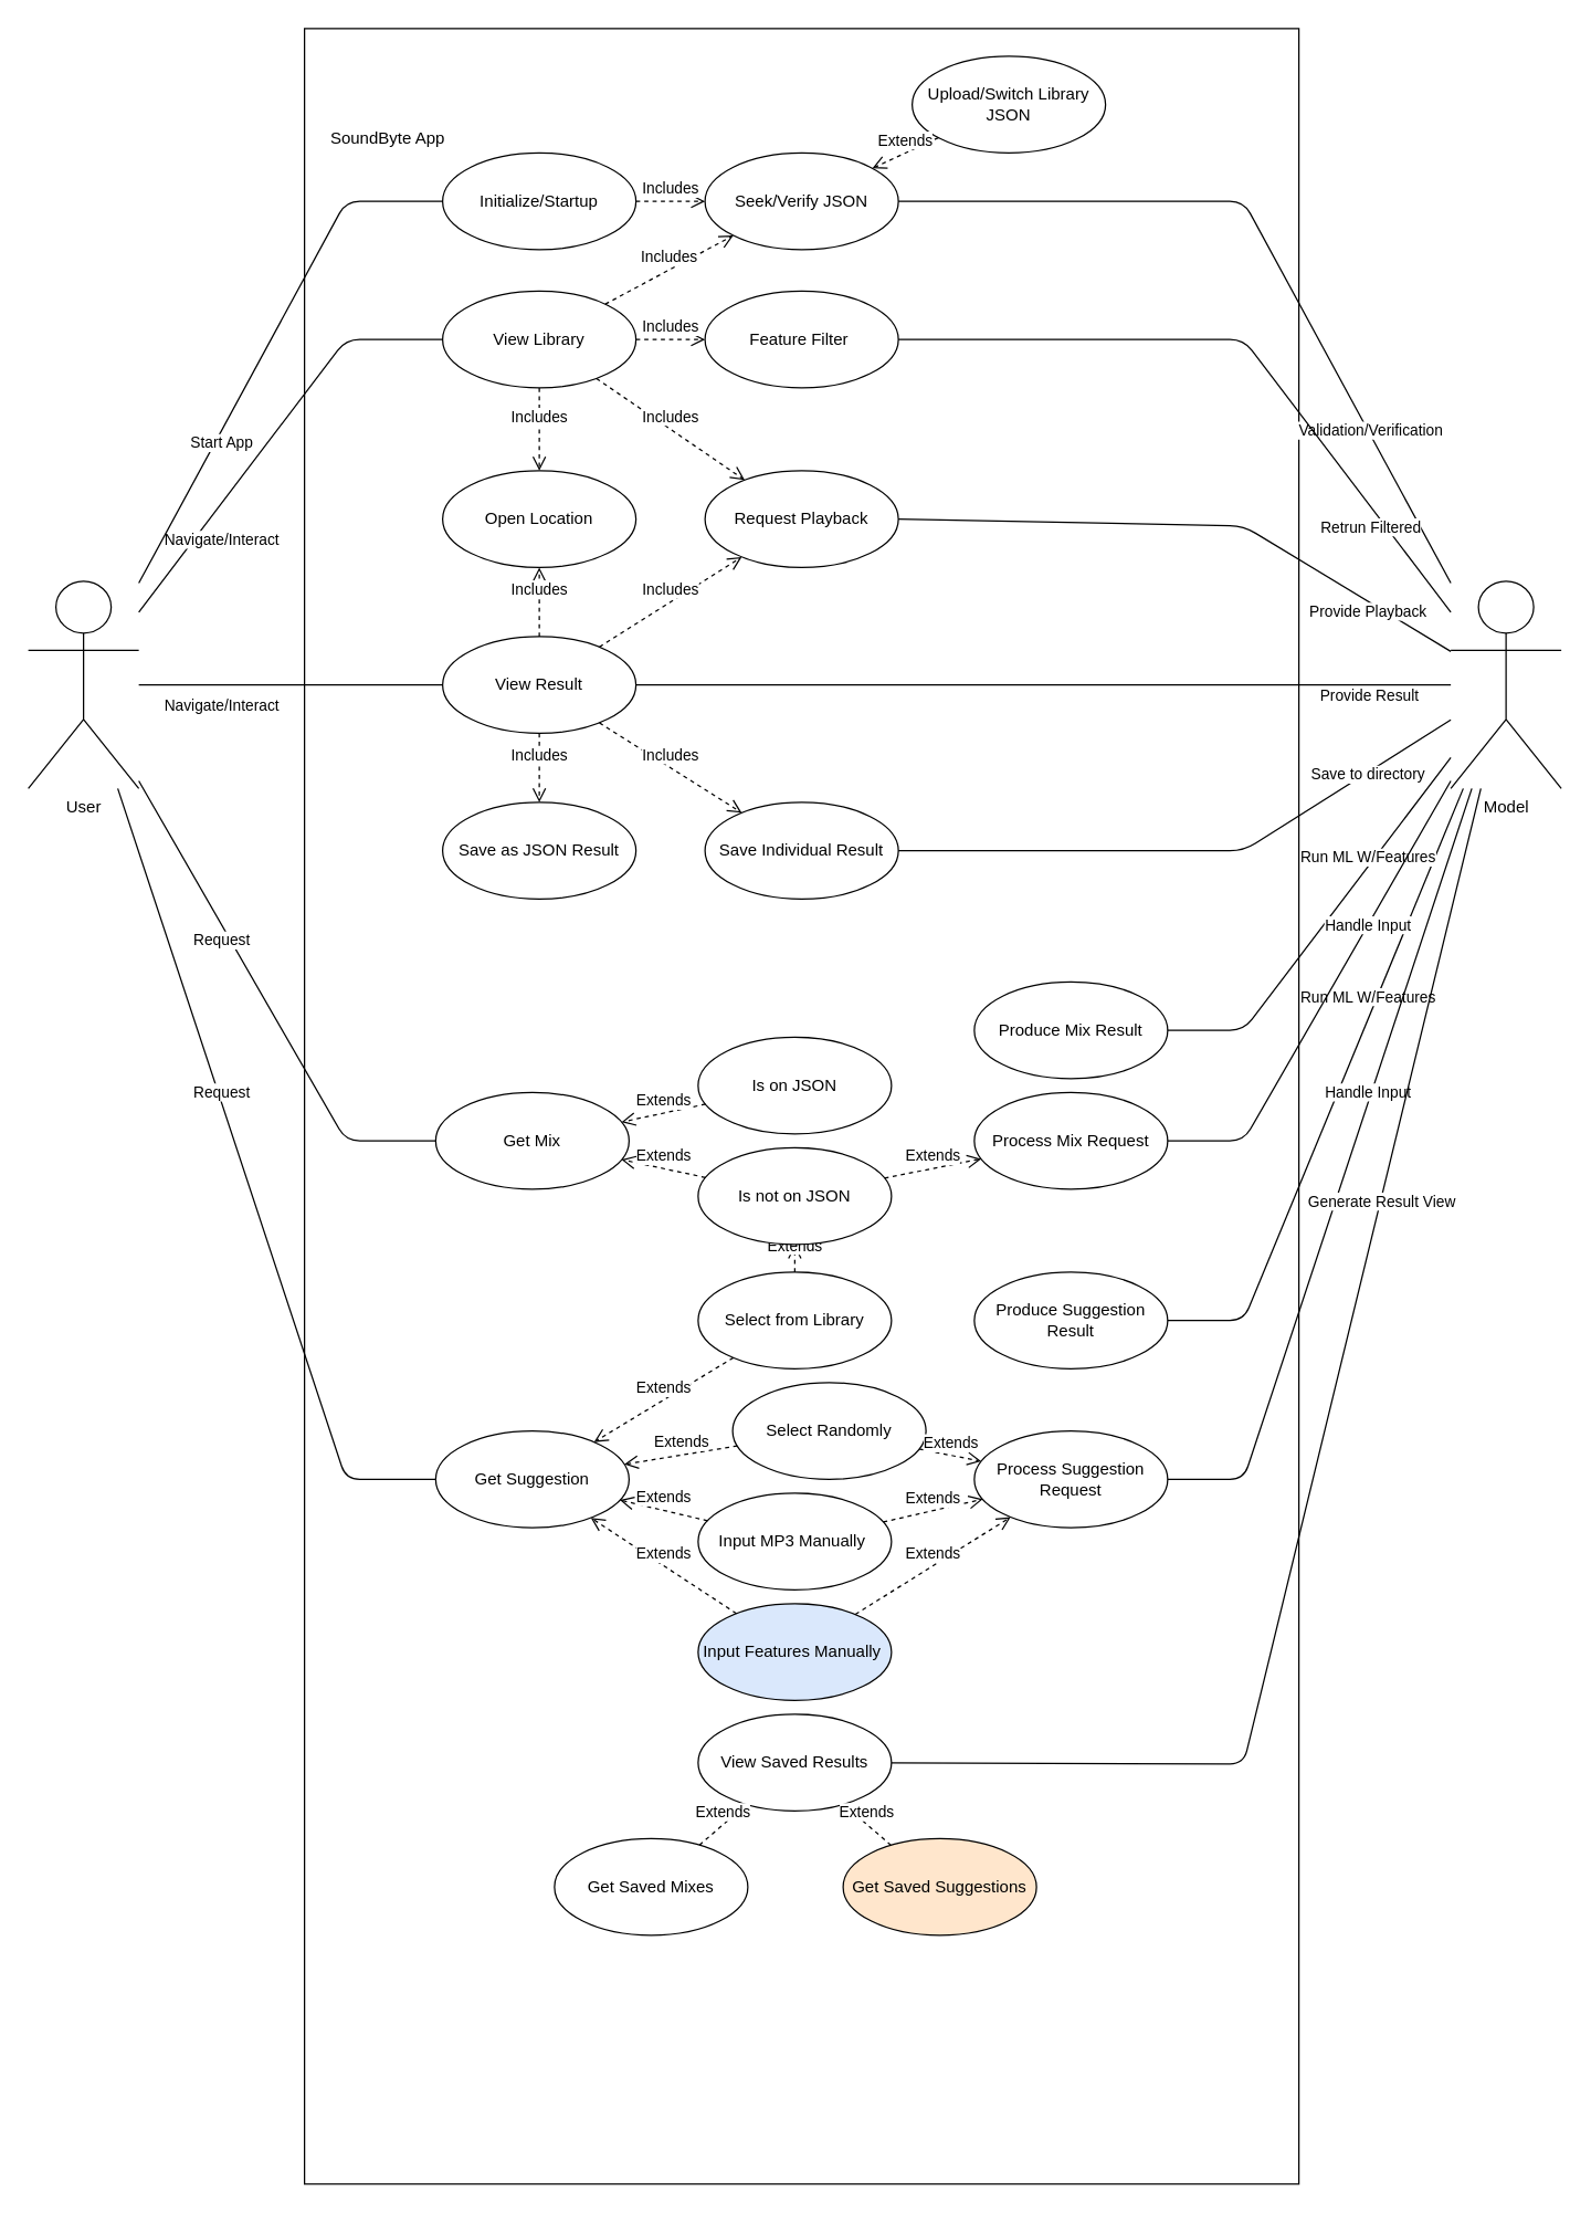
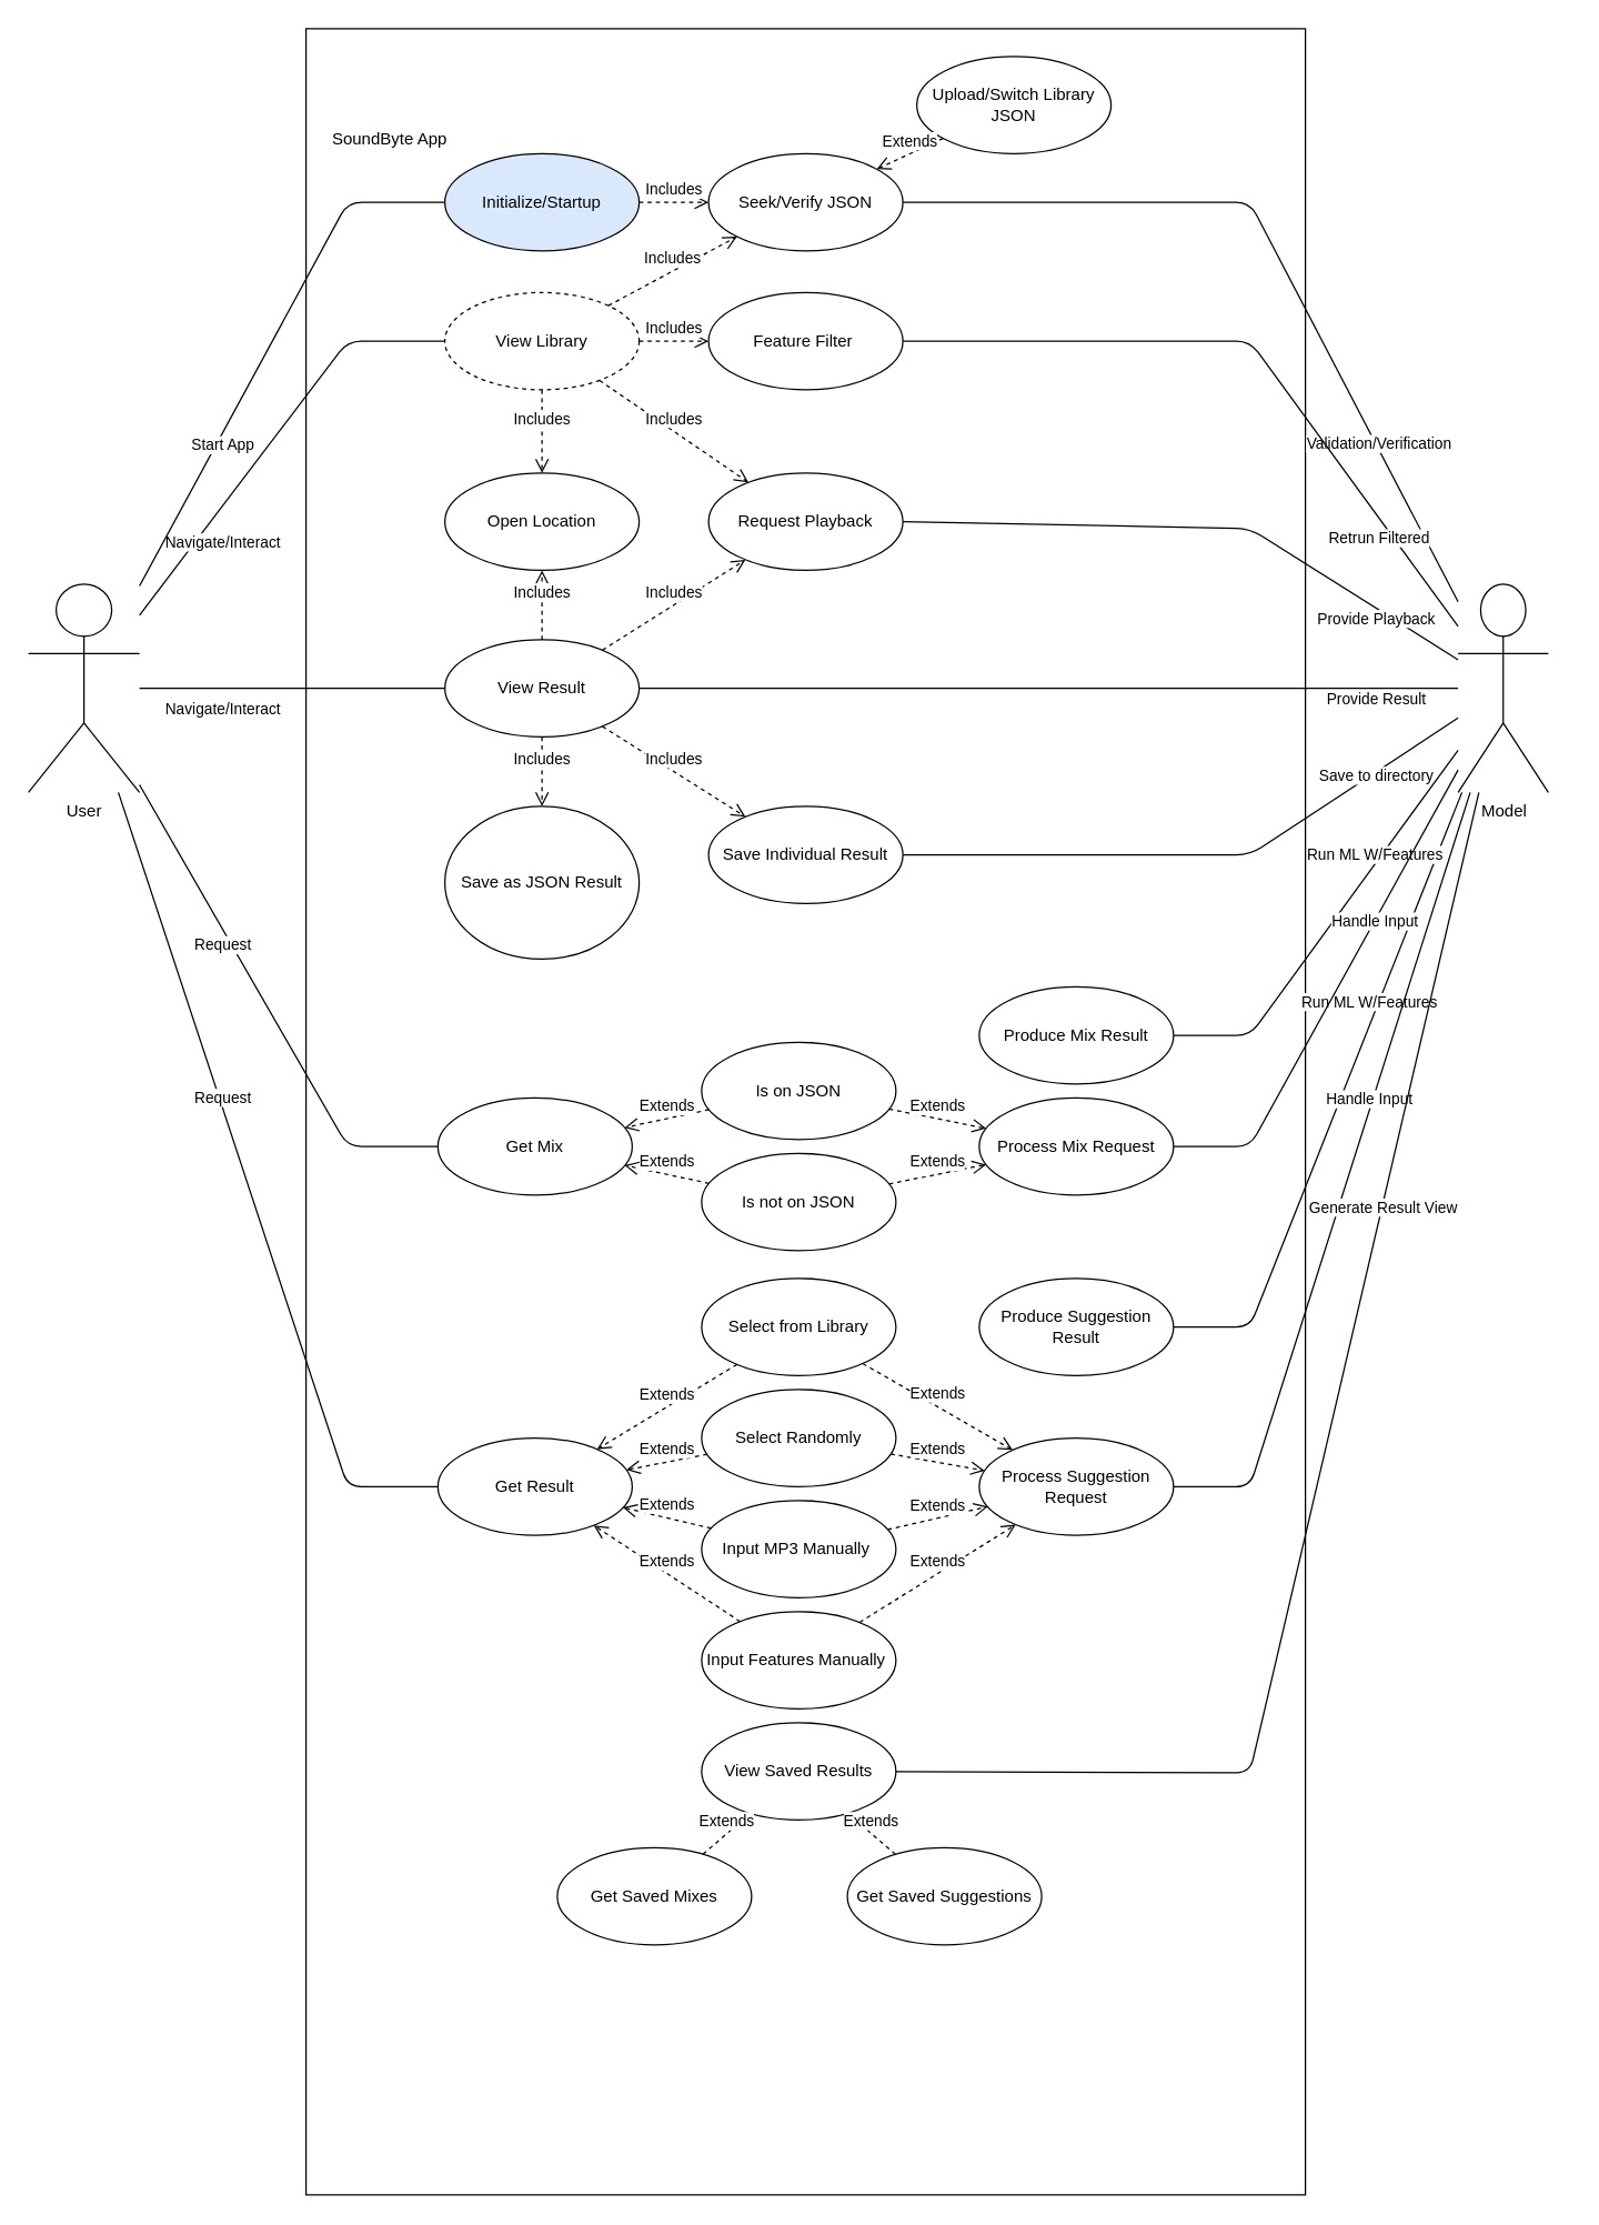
- <mxCell id="8" value="Initialize/Startup" style="ellipse;whiteSpace=wrap;html=1;" parent="1" vertex="1"><mxGeometry x="320" y="110" width="140" height="70" as="geometry" /></mxCell>
+ <mxCell id="8" value="Initialize/Startup" style="ellipse;whiteSpace=wrap;html=1;fillColor=#dae8fc;" parent="1" vertex="1"><mxGeometry x="320" y="110" width="140" height="70" as="geometry" /></mxCell>
- <mxCell id="6" value="View Library" style="ellipse;whiteSpace=wrap;html=1;" parent="1" vertex="1"><mxGeometry x="320" y="210" width="140" height="70" as="geometry" /></mxCell>
+ <mxCell id="6" value="View Library" style="ellipse;whiteSpace=wrap;html=1;dashed=1;" parent="1" vertex="1"><mxGeometry x="320" y="210" width="140" height="70" as="geometry" /></mxCell>
- <mxCell id="31" value="Model" style="shape=umlActor;verticalLabelPosition=bottom;verticalAlign=top;html=1;" parent="1" vertex="1"><mxGeometry x="1050" y="420" width="80" height="150" as="geometry" /></mxCell>
+ <mxCell id="31" value="Model" style="shape=umlActor;verticalLabelPosition=bottom;verticalAlign=top;html=1;" parent="1" vertex="1"><mxGeometry x="1050" y="420" width="65" height="150" as="geometry" /></mxCell>
- <mxCell id="61" value="Save as JSON Result" style="ellipse;whiteSpace=wrap;html=1;" parent="1" vertex="1"><mxGeometry x="320" y="580" width="140" height="70" as="geometry" /></mxCell>
+ <mxCell id="61" value="Save as JSON Result" style="ellipse;whiteSpace=wrap;html=1;" parent="1" vertex="1"><mxGeometry x="320" y="580" width="140" height="110" as="geometry" /></mxCell>
+ <mxCell id="51" value="&lt;span style=&quot;color: rgb(0 , 0 , 0) ; font-family: &amp;#34;helvetica&amp;#34; ; font-size: 11px ; font-style: normal ; font-weight: 400 ; letter-spacing: normal ; text-align: center ; text-indent: 0px ; text-transform: none ; word-spacing: 0px ; background-color: rgb(255 , 255 , 255) ; display: inline ; float: none&quot;&gt;Extends&lt;/span&gt;" style="html=1;verticalAlign=bottom;endArrow=open;dashed=1;endSize=8;" parent="1" source="49" target="44" edge="1"><mxGeometry relative="1" as="geometry"><mxPoint x="665.21" y="1043.649" as="sourcePoint" /><mxPoint x="759.858" y="1111.327" as="targetPoint" /></mxGeometry></mxCell>
- <mxCell id="37" value="&lt;span style=&quot;color: rgb(0 , 0 , 0) ; font-family: &amp;#34;helvetica&amp;#34; ; font-size: 11px ; font-style: normal ; font-weight: 400 ; letter-spacing: normal ; text-align: center ; text-indent: 0px ; text-transform: none ; word-spacing: 0px ; background-color: rgb(255 , 255 , 255) ; display: inline ; float: none&quot;&gt;Extends&lt;/span&gt;" style="html=1;verticalAlign=bottom;endArrow=open;dashed=1;endSize=8;" parent="1" source="13" target="50" edge="1"><mxGeometry relative="1" as="geometry"><mxPoint x="575.503" y="979.749" as="sourcePoint" /><mxPoint x="494.497" y="1055.251" as="targetPoint" /></mxGeometry></mxCell>
+ <mxCell id="37" value="&lt;span style=&quot;color: rgb(0 , 0 , 0) ; font-family: &amp;#34;helvetica&amp;#34; ; font-size: 11px ; font-style: normal ; font-weight: 400 ; letter-spacing: normal ; text-align: center ; text-indent: 0px ; text-transform: none ; word-spacing: 0px ; background-color: rgb(255 , 255 , 255) ; display: inline ; float: none&quot;&gt;Extends&lt;/span&gt;" style="html=1;verticalAlign=bottom;endArrow=open;dashed=1;endSize=8;" parent="1" source="13" target="36" edge="1"><mxGeometry relative="1" as="geometry"><mxPoint x="575.503" y="979.749" as="sourcePoint" /><mxPoint x="494.497" y="1055.251" as="targetPoint" /></mxGeometry></mxCell>
- <mxCell id="15" value="Select Randomly" style="ellipse;whiteSpace=wrap;html=1;" parent="1" vertex="1"><mxGeometry x="530" y="1000" width="140" height="70" as="geometry" /></mxCell>
+ <mxCell id="15" value="Select Randomly" style="ellipse;whiteSpace=wrap;html=1;" parent="1" vertex="1"><mxGeometry x="505" y="1000" width="140" height="70" as="geometry" /></mxCell>
- <mxCell id="4" value="Get Suggestion" style="ellipse;whiteSpace=wrap;html=1;" parent="1" vertex="1"><mxGeometry x="315" y="1035" width="140" height="70" as="geometry" /></mxCell>
+ <mxCell id="4" value="Get Result" style="ellipse;whiteSpace=wrap;html=1;" parent="1" vertex="1"><mxGeometry x="315" y="1035" width="140" height="70" as="geometry" /></mxCell>
- <mxCell id="16" value="Input Features Manually&amp;nbsp;" style="ellipse;whiteSpace=wrap;html=1;fillColor=#dae8fc;" parent="1" vertex="1"><mxGeometry x="505" y="1160" width="140" height="70" as="geometry" /></mxCell>
+ <mxCell id="16" value="Input Features Manually&amp;nbsp;" style="ellipse;whiteSpace=wrap;html=1;" parent="1" vertex="1"><mxGeometry x="505" y="1160" width="140" height="70" as="geometry" /></mxCell>
- <mxCell id="65" value="Get Saved Suggestions" style="ellipse;whiteSpace=wrap;html=1;fillColor=#ffe6cc;" parent="1" vertex="1"><mxGeometry x="610" y="1330" width="140" height="70" as="geometry" /></mxCell>
+ <mxCell id="65" value="Get Saved Suggestions" style="ellipse;whiteSpace=wrap;html=1;" parent="1" vertex="1"><mxGeometry x="610" y="1330" width="140" height="70" as="geometry" /></mxCell>
